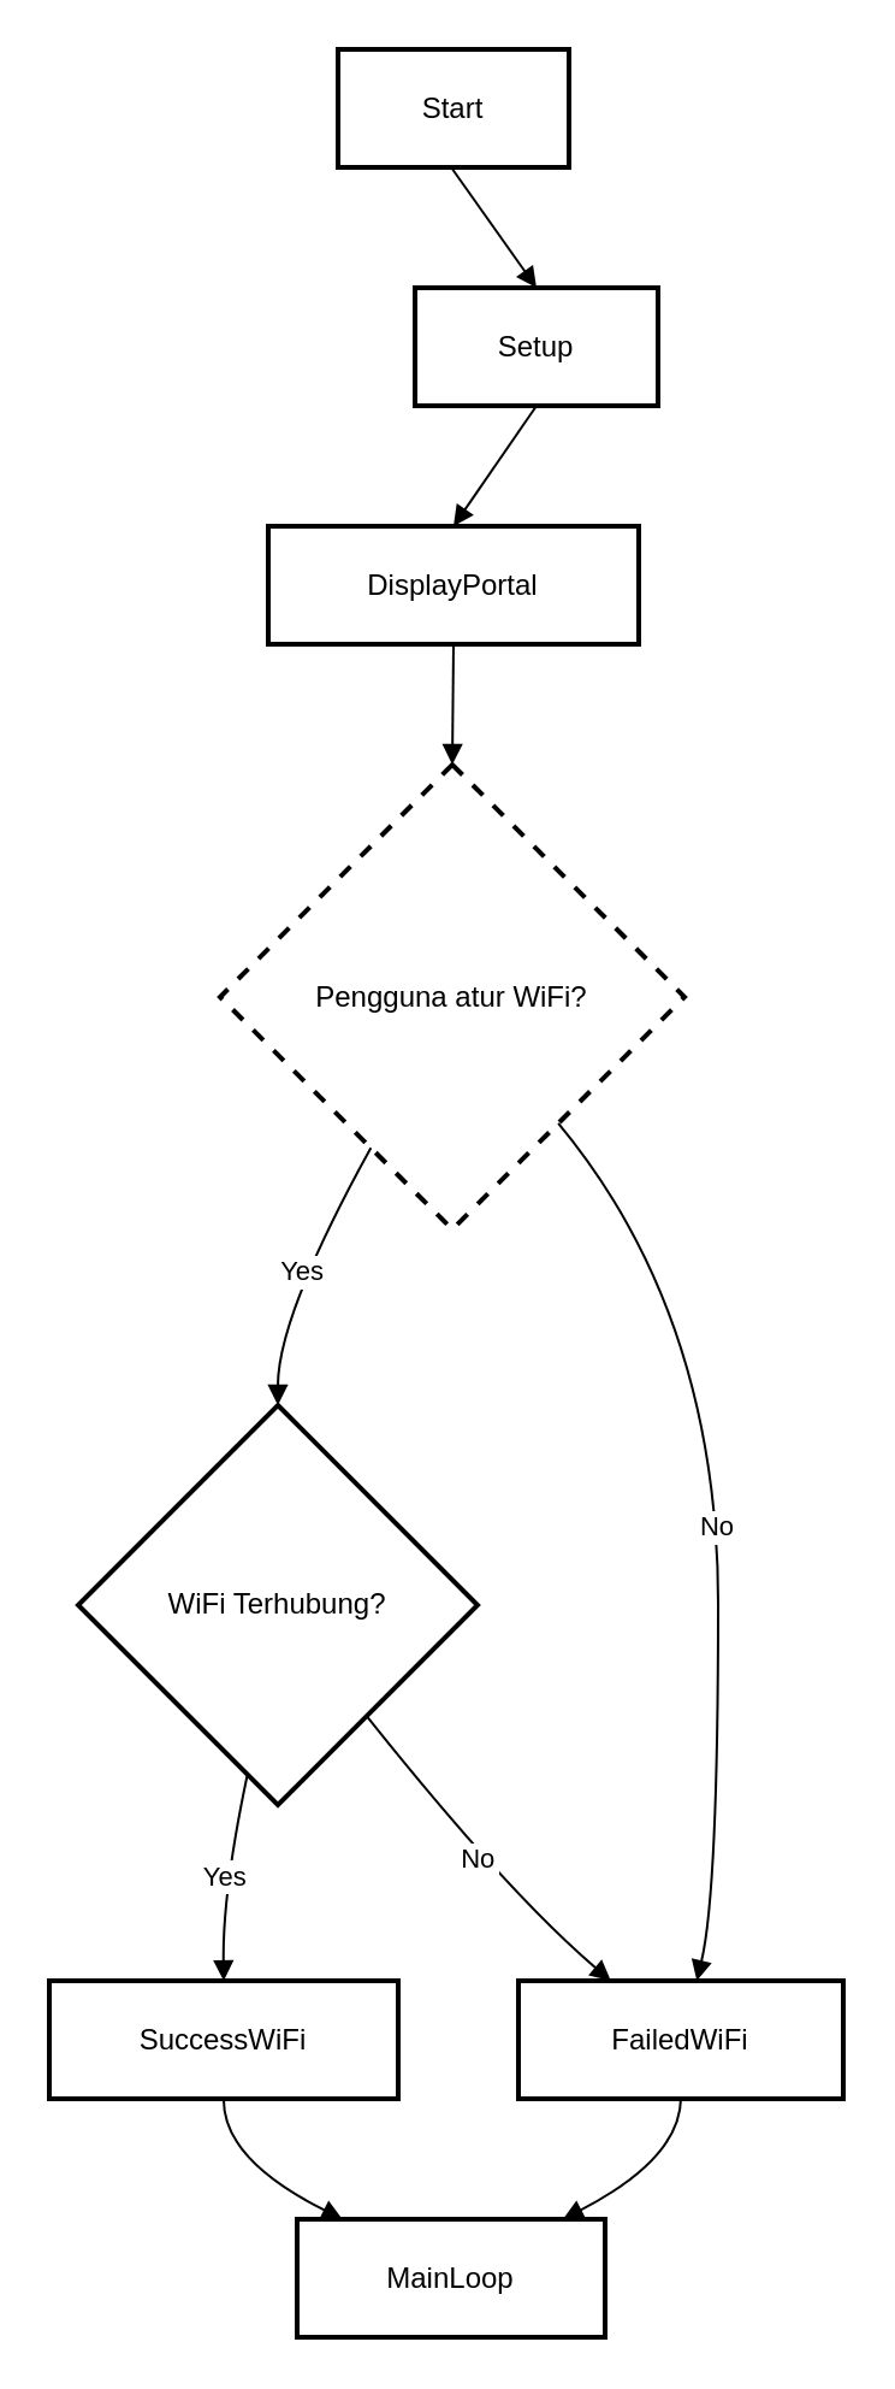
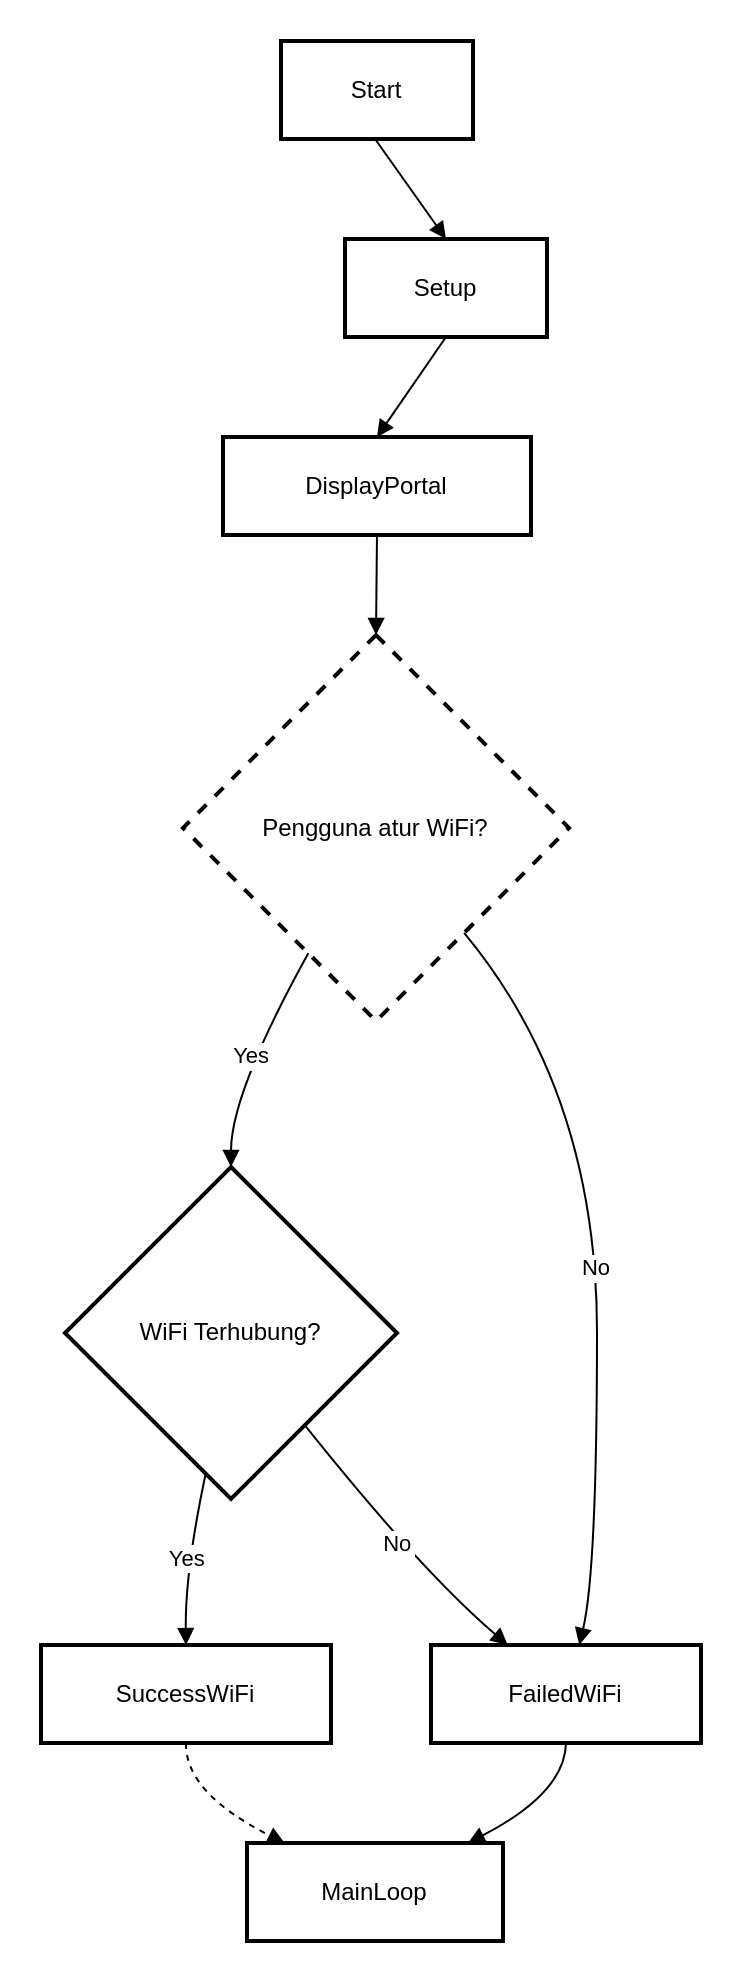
- <mxCell id="17" value="" style="curved=1;startArrow=none;endArrow=block;exitX=0.5;exitY=0.99;entryX=0.14;entryY=-0.01;rounded=0;" edge="1" parent="1" source="8" target="9"><mxGeometry relative="1" as="geometry"><Array as="points"><mxPoint x="92" y="896" /></Array></mxGeometry></mxCell>
+ <mxCell id="17" value="" style="curved=1;startArrow=none;endArrow=block;exitX=0.5;exitY=0.99;entryX=0.14;entryY=-0.01;rounded=0;dashed=1;" edge="1" parent="1" source="8" target="9"><mxGeometry relative="1" as="geometry"><Array as="points"><mxPoint x="92" y="896" /></Array></mxGeometry></mxCell>
